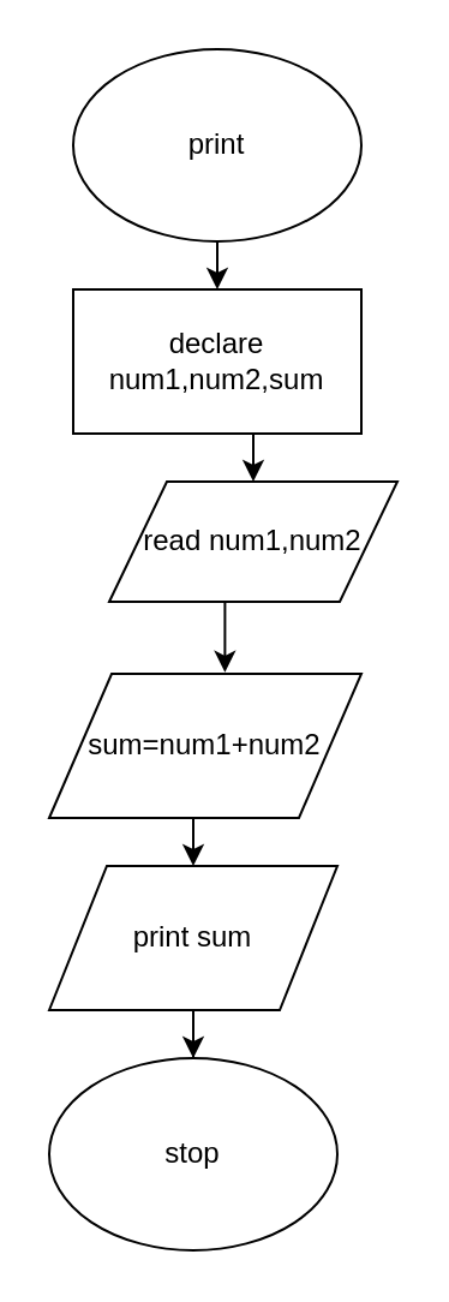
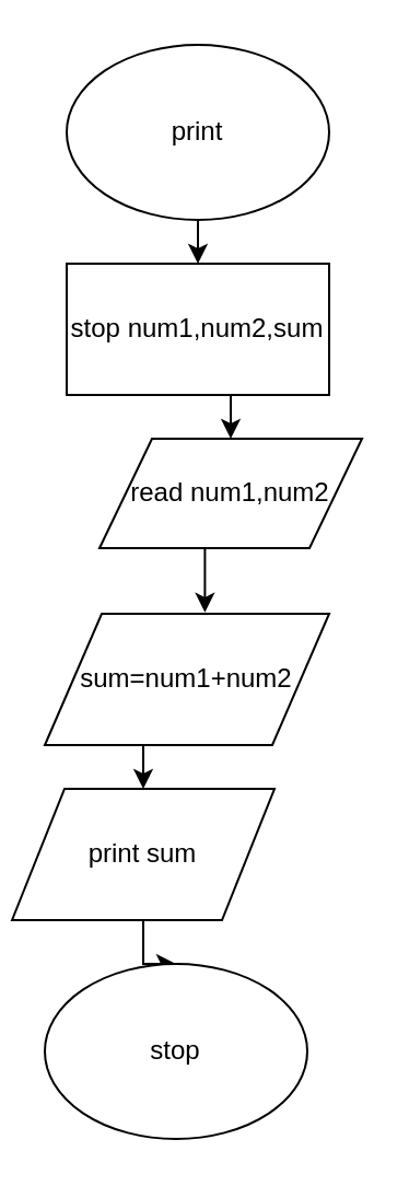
- <mxCell id="5" value="declare num1,num2,sum" style="rounded=0;whiteSpace=wrap;html=1;" vertex="1" parent="1"><mxGeometry x="30" y="120" width="120" height="60" as="geometry" /></mxCell>
+ <mxCell id="5" value="stop num1,num2,sum" style="rounded=0;whiteSpace=wrap;html=1;" vertex="1" parent="1"><mxGeometry x="30" y="120" width="120" height="60" as="geometry" /></mxCell>
- <mxCell id="11" value="print sum" style="shape=parallelogram;perimeter=parallelogramPerimeter;whiteSpace=wrap;html=1;" vertex="1" parent="1"><mxGeometry x="20" y="360" width="120" height="60" as="geometry" /></mxCell>
+ <mxCell id="11" value="print sum" style="shape=parallelogram;perimeter=parallelogramPerimeter;whiteSpace=wrap;html=1;" vertex="1" parent="1"><mxGeometry x="5" y="360" width="120" height="60" as="geometry" /></mxCell>
